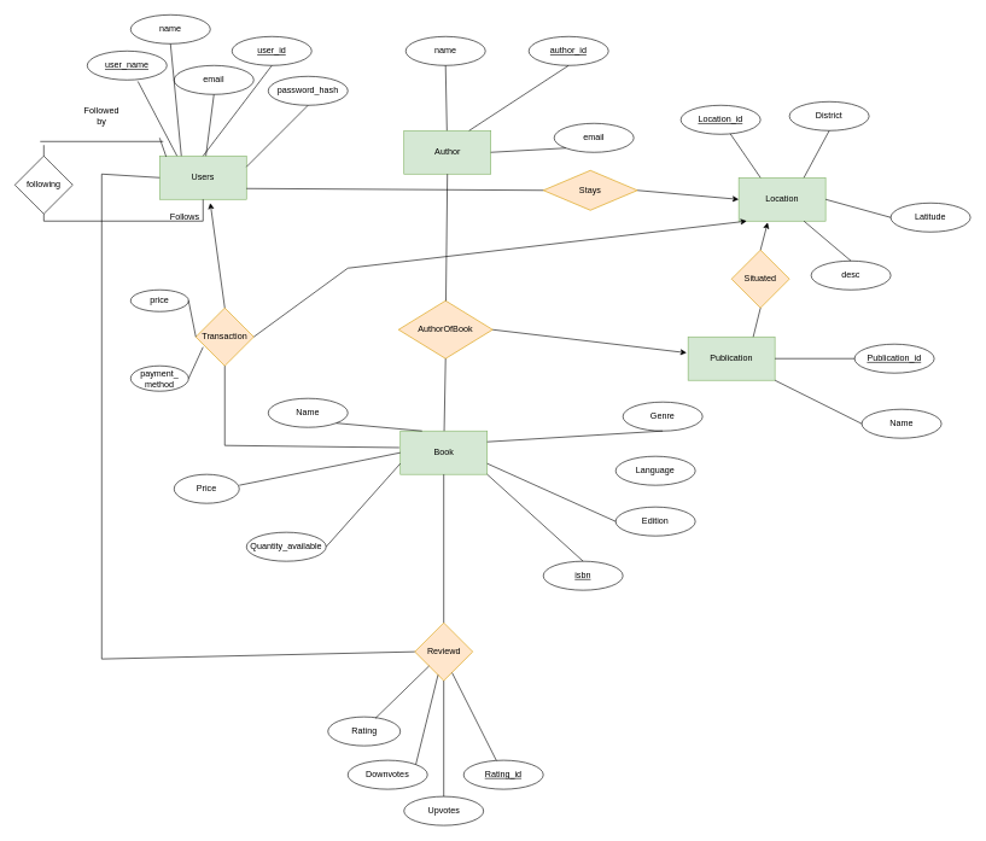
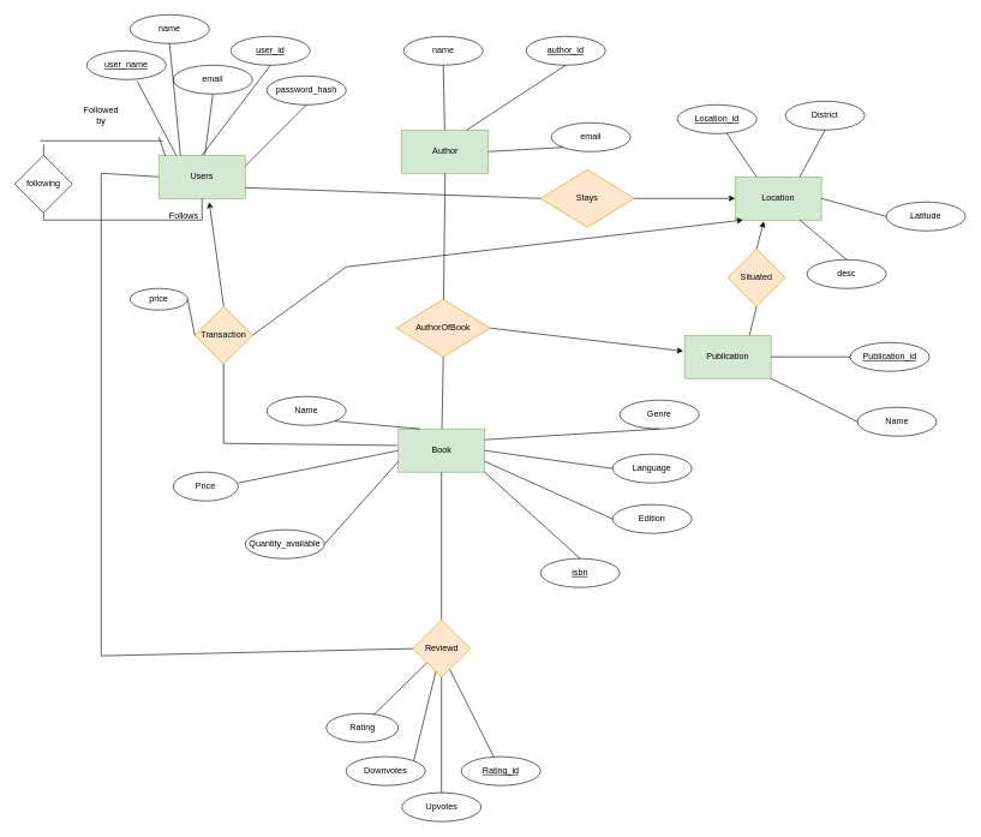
- <mxCell id="62" value="Stays" style="rhombus;whiteSpace=wrap;html=1;fillColor=#ffe6cc;strokeColor=#d79b00;" parent="1" vertex="1"><mxGeometry x="750" y="235" width="130" height="55" as="geometry" /></mxCell>
+ <mxCell id="62" value="Stays" style="rhombus;whiteSpace=wrap;html=1;fillColor=#ffe6cc;strokeColor=#d79b00;" parent="1" vertex="1"><mxGeometry x="750" y="235" width="130" height="80" as="geometry" /></mxCell>
- <mxCell id="88" value="" style="endArrow=none;html=1;rounded=0;exitX=1;exitY=0.5;exitDx=0;exitDy=0;entryX=0.125;entryY=0.675;entryDx=0;entryDy=0;entryPerimeter=0;" edge="1" parent="1" source="86" target="16"><mxGeometry width="50" height="50" relative="1" as="geometry"><mxPoint x="500" y="470" as="sourcePoint" /><mxPoint x="550" y="420" as="targetPoint" /></mxGeometry></mxCell>
- <mxCell id="86" value="payment_&lt;br&gt;method" style="ellipse;whiteSpace=wrap;html=1;" vertex="1" parent="1"><mxGeometry x="180" y="505" width="80" height="35" as="geometry" /></mxCell>
+ <mxCell id="31" value="" style="endArrow=none;html=1;rounded=0;exitX=1;exitY=0.5;exitDx=0;exitDy=0;entryX=0;entryY=0.5;entryDx=0;entryDy=0;" parent="1" source="2" target="25" edge="1"><mxGeometry width="50" height="50" relative="1" as="geometry"><mxPoint x="700" y="640" as="sourcePoint" /><mxPoint x="750" y="590" as="targetPoint" /></mxGeometry></mxCell>
